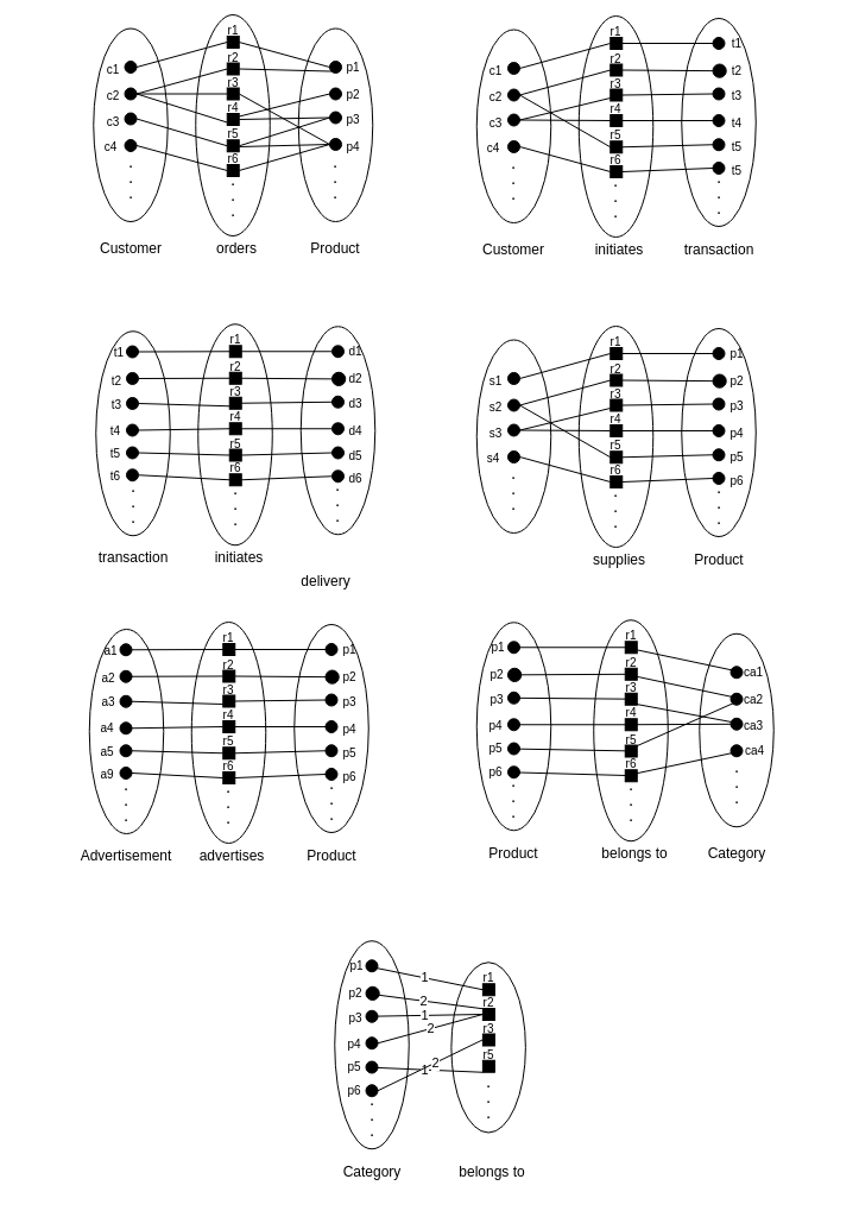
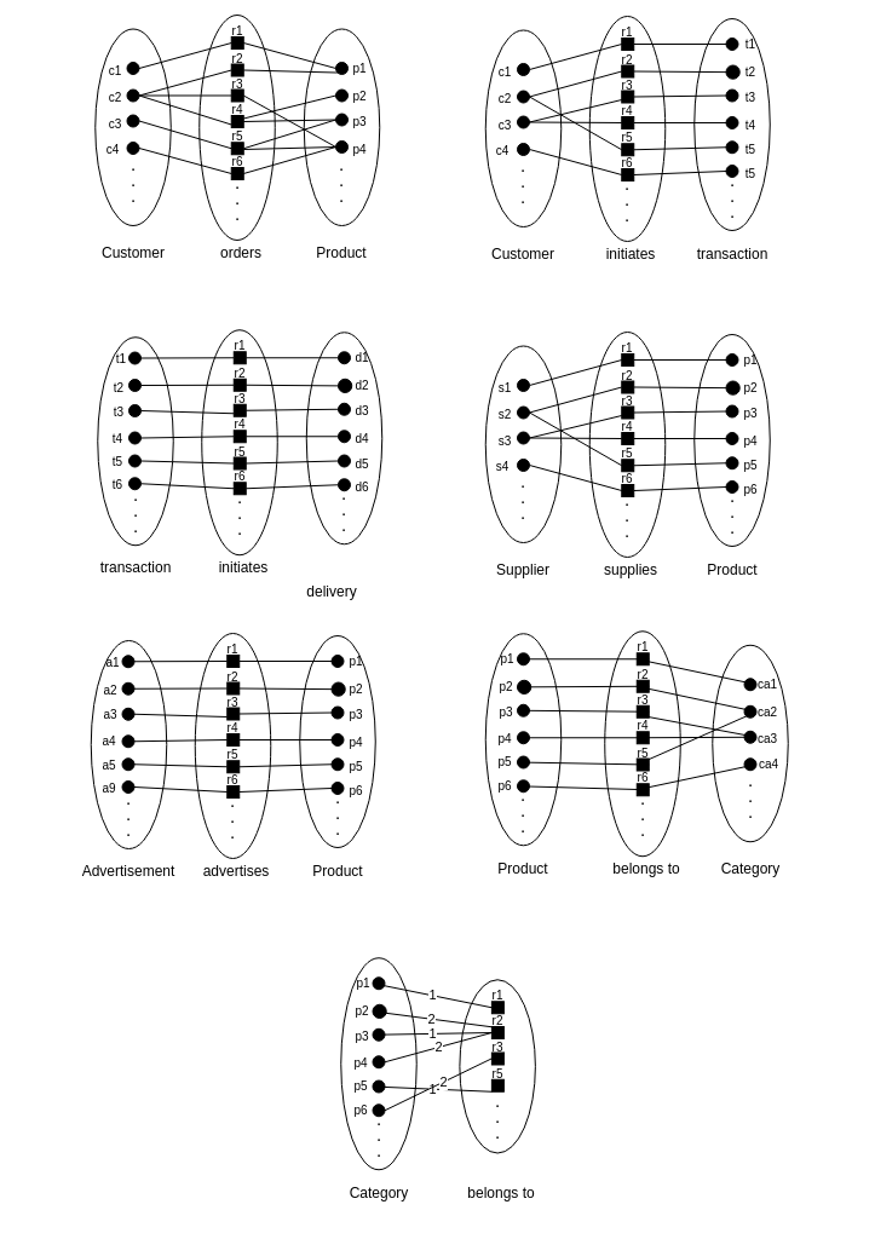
+ <mxCell id="107" value="Supplier" style="text;strokeColor=none;align=center;fillColor=none;html=1;verticalAlign=middle;whiteSpace=wrap;rounded=0;" vertex="1" parent="1"><mxGeometry x="402" y="456" width="60" height="30" as="geometry" /></mxCell>
